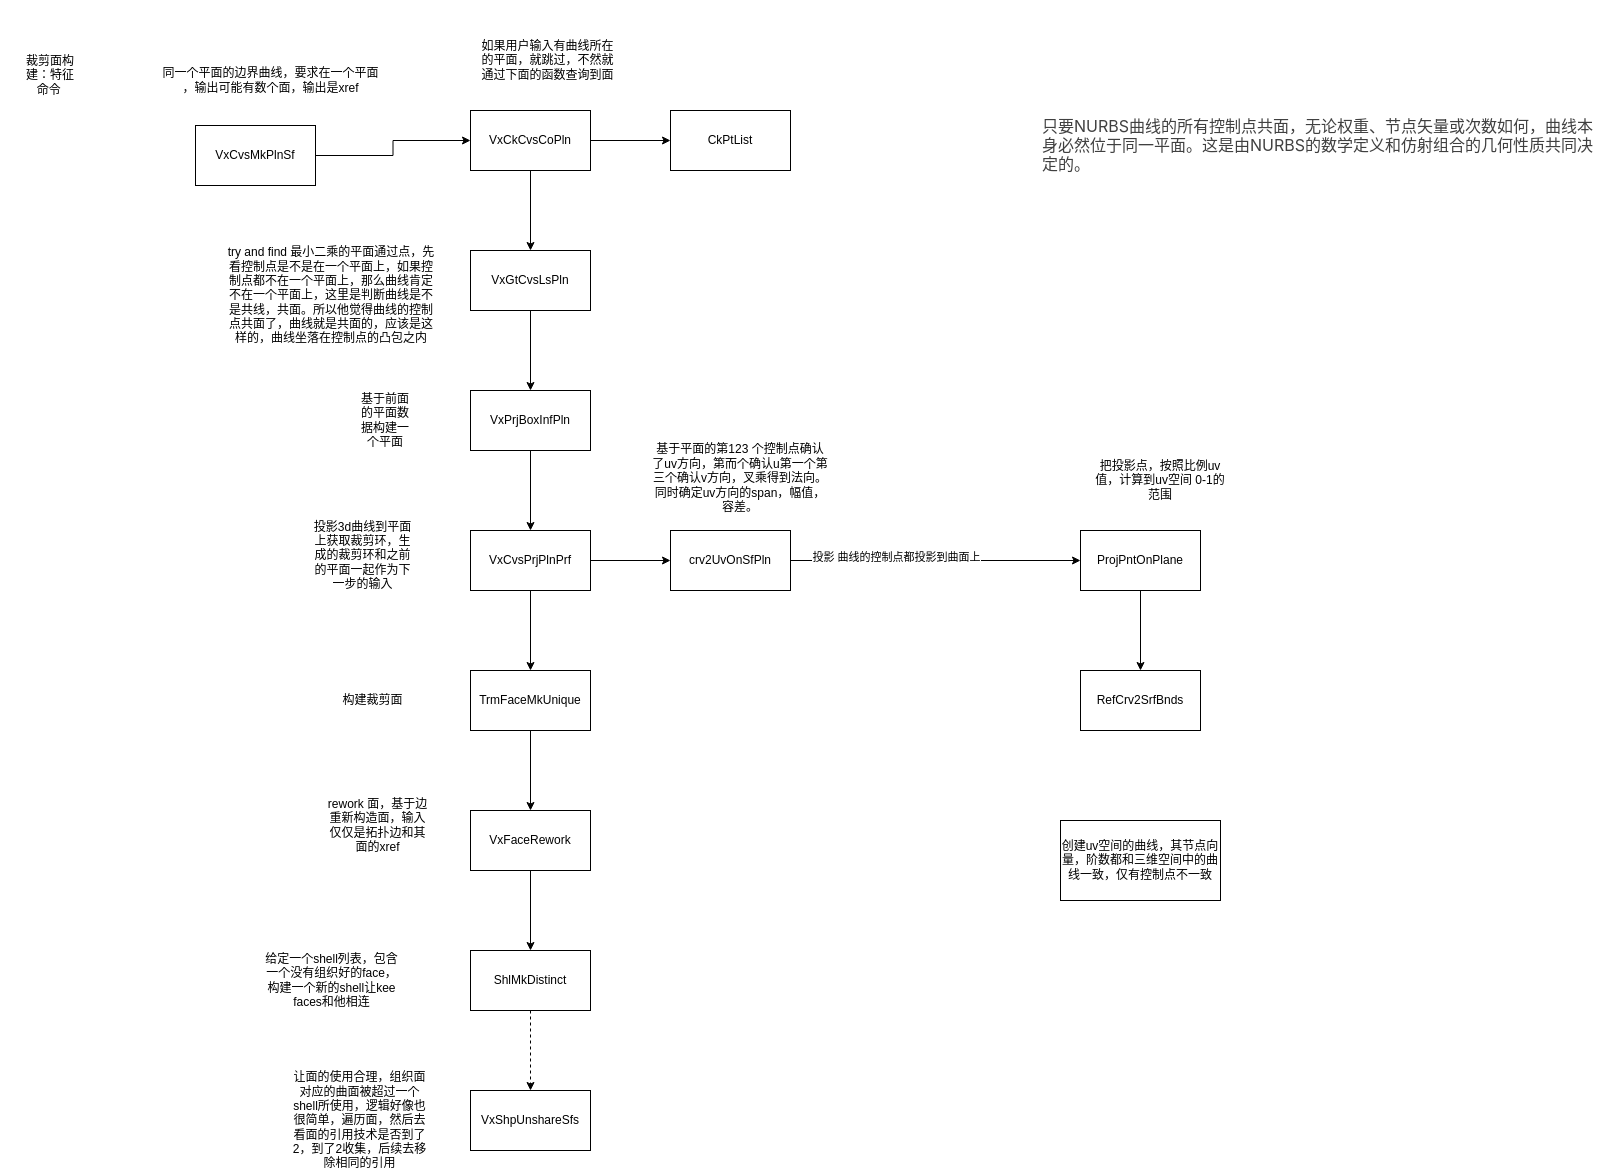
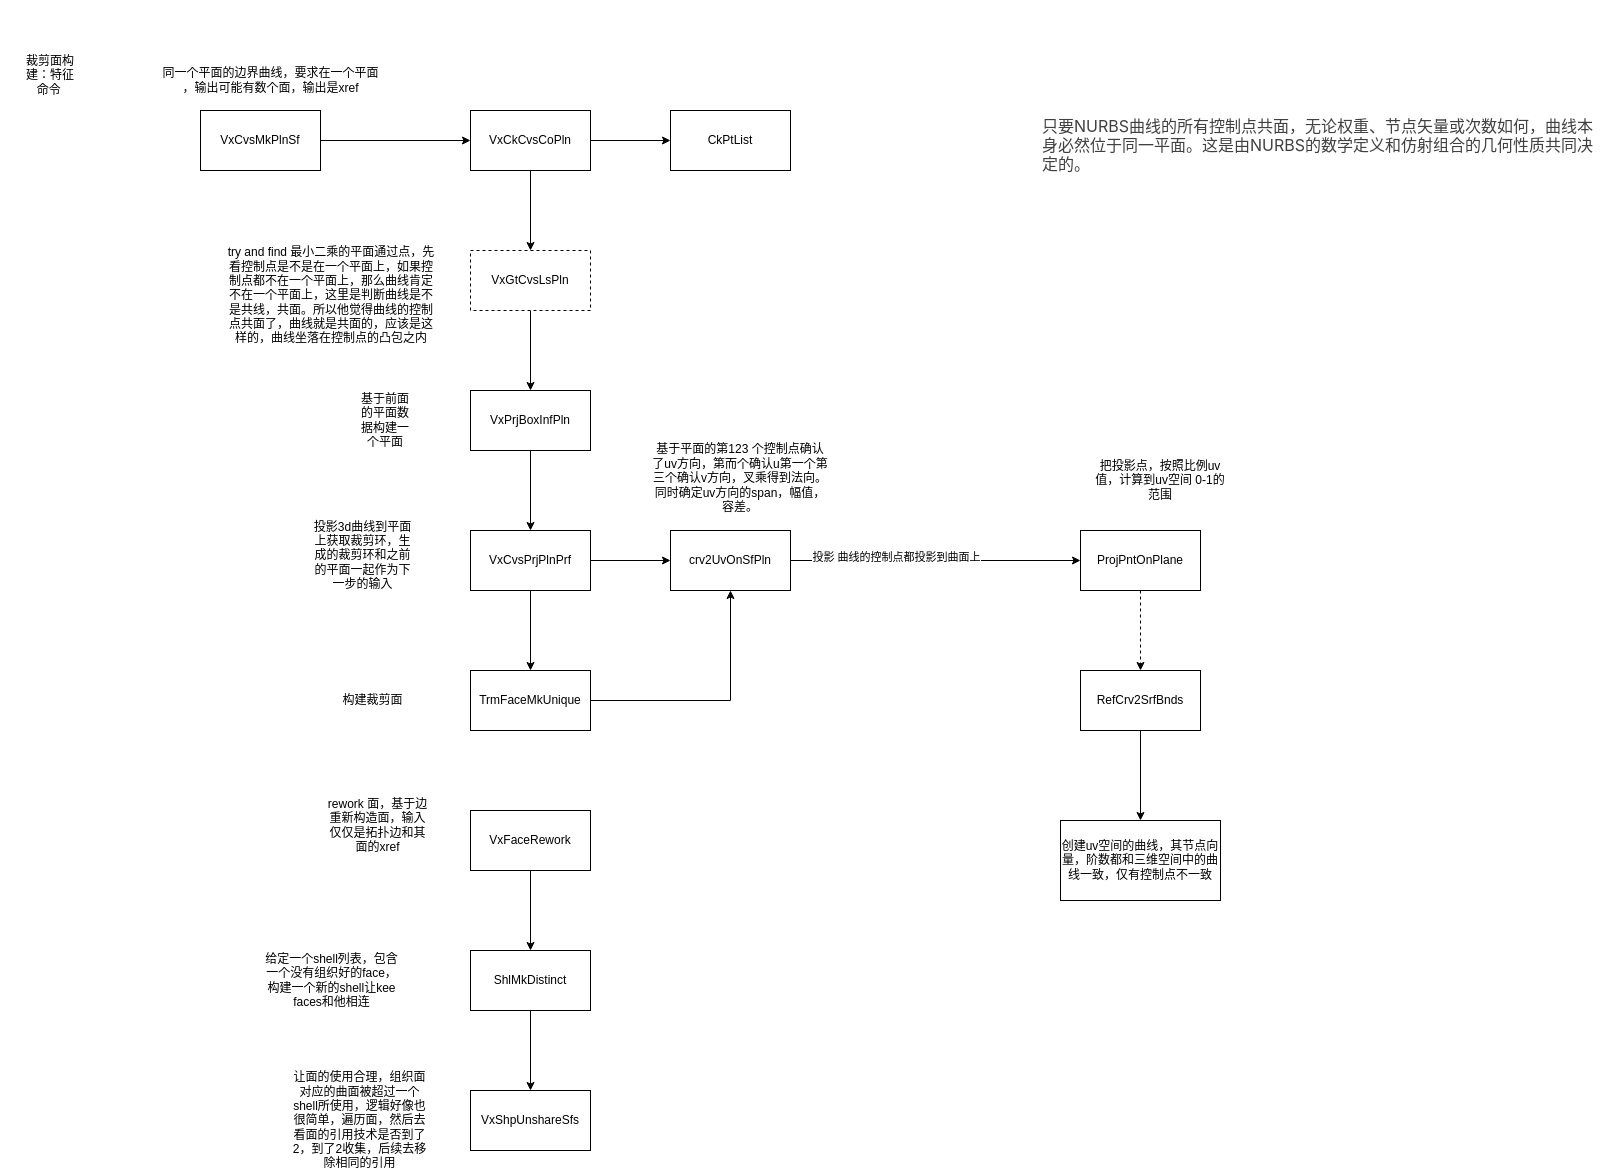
- <mxCell id="9" value="如果用户输入有曲线所在的平面，就跳过，不然就通过下面的函数查询到面" style="text;html=1;align=center;verticalAlign=middle;whiteSpace=wrap;rounded=0;" parent="1" vertex="1"><mxGeometry x="475" y="20" width="145" height="80" as="geometry" /></mxCell>
- <mxCell id="4" value="VxCvsMkPlnSf" style="whiteSpace=wrap;html=1;rounded=0;" parent="1" vertex="1"><mxGeometry x="195" y="125" width="120" height="60" as="geometry" /></mxCell>
+ <mxCell id="4" value="VxCvsMkPlnSf" style="whiteSpace=wrap;html=1;rounded=0;" parent="1" vertex="1"><mxGeometry x="200" y="110" width="120" height="60" as="geometry" /></mxCell>
- <mxCell id="11" value="VxGtCvsLsPln" style="whiteSpace=wrap;html=1;rounded=0;" parent="1" vertex="1"><mxGeometry x="470" y="250" width="120" height="60" as="geometry" /></mxCell>
+ <mxCell id="11" value="VxGtCvsLsPln" style="whiteSpace=wrap;html=1;rounded=0;dashed=1;" parent="1" vertex="1"><mxGeometry x="470" y="250" width="120" height="60" as="geometry" /></mxCell>
- <mxCell id="33" value="" style="edgeStyle=orthogonalEdgeStyle;rounded=0;orthogonalLoop=1;jettySize=auto;html=1;" parent="1" source="34" target="37" edge="1"><mxGeometry relative="1" as="geometry" /></mxCell>
+ <mxCell id="33" value="" style="edgeStyle=orthogonalEdgeStyle;rounded=0;orthogonalLoop=1;jettySize=auto;html=1;dashed=1;" parent="1" source="34" target="37" edge="1"><mxGeometry relative="1" as="geometry" /></mxCell>
- <mxCell id="20" value="" style="edgeStyle=orthogonalEdgeStyle;rounded=0;orthogonalLoop=1;jettySize=auto;html=1;" parent="1" source="21" target="24" edge="1"><mxGeometry relative="1" as="geometry" /></mxCell>
+ <mxCell id="20" value="" style="edgeStyle=orthogonalEdgeStyle;rounded=0;orthogonalLoop=1;jettySize=auto;html=1;" parent="1" source="21" target="31" edge="1"><mxGeometry relative="1" as="geometry" /></mxCell>
+ <mxCell id="36" value="" style="edgeStyle=orthogonalEdgeStyle;rounded=0;orthogonalLoop=1;jettySize=auto;html=1;" parent="1" source="37" target="38" edge="1"><mxGeometry relative="1" as="geometry" /></mxCell>
- <mxCell id="26" value="" style="edgeStyle=orthogonalEdgeStyle;rounded=0;orthogonalLoop=1;jettySize=auto;html=1;dashed=1;" parent="1" source="27" target="28" edge="1"><mxGeometry relative="1" as="geometry" /></mxCell>
+ <mxCell id="26" value="" style="edgeStyle=orthogonalEdgeStyle;rounded=0;orthogonalLoop=1;jettySize=auto;html=1;" parent="1" source="27" target="28" edge="1"><mxGeometry relative="1" as="geometry" /></mxCell>
